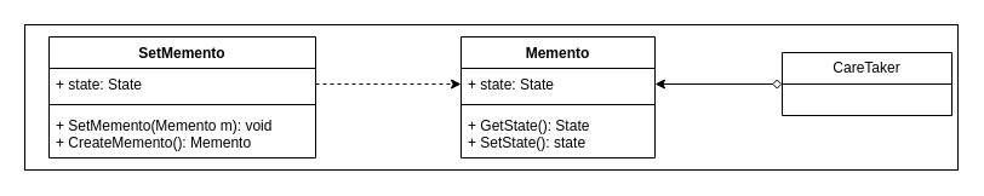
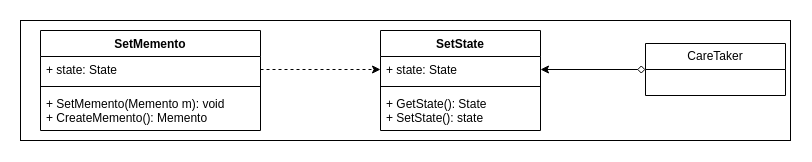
- <mxCell id="7" value="Memento" style="swimlane;fontStyle=1;align=center;verticalAlign=top;childLayout=stackLayout;horizontal=1;startSize=26;horizontalStack=0;resizeParent=1;resizeParentMax=0;resizeLast=0;collapsible=1;marginBottom=0;whiteSpace=wrap;html=1;" vertex="1" parent="1"><mxGeometry x="380" y="30" width="160" height="100" as="geometry" /></mxCell>
+ <mxCell id="7" value="SetState" style="swimlane;fontStyle=1;align=center;verticalAlign=top;childLayout=stackLayout;horizontal=1;startSize=26;horizontalStack=0;resizeParent=1;resizeParentMax=0;resizeLast=0;collapsible=1;marginBottom=0;whiteSpace=wrap;html=1;" vertex="1" parent="1"><mxGeometry x="380" y="30" width="160" height="100" as="geometry" /></mxCell>
